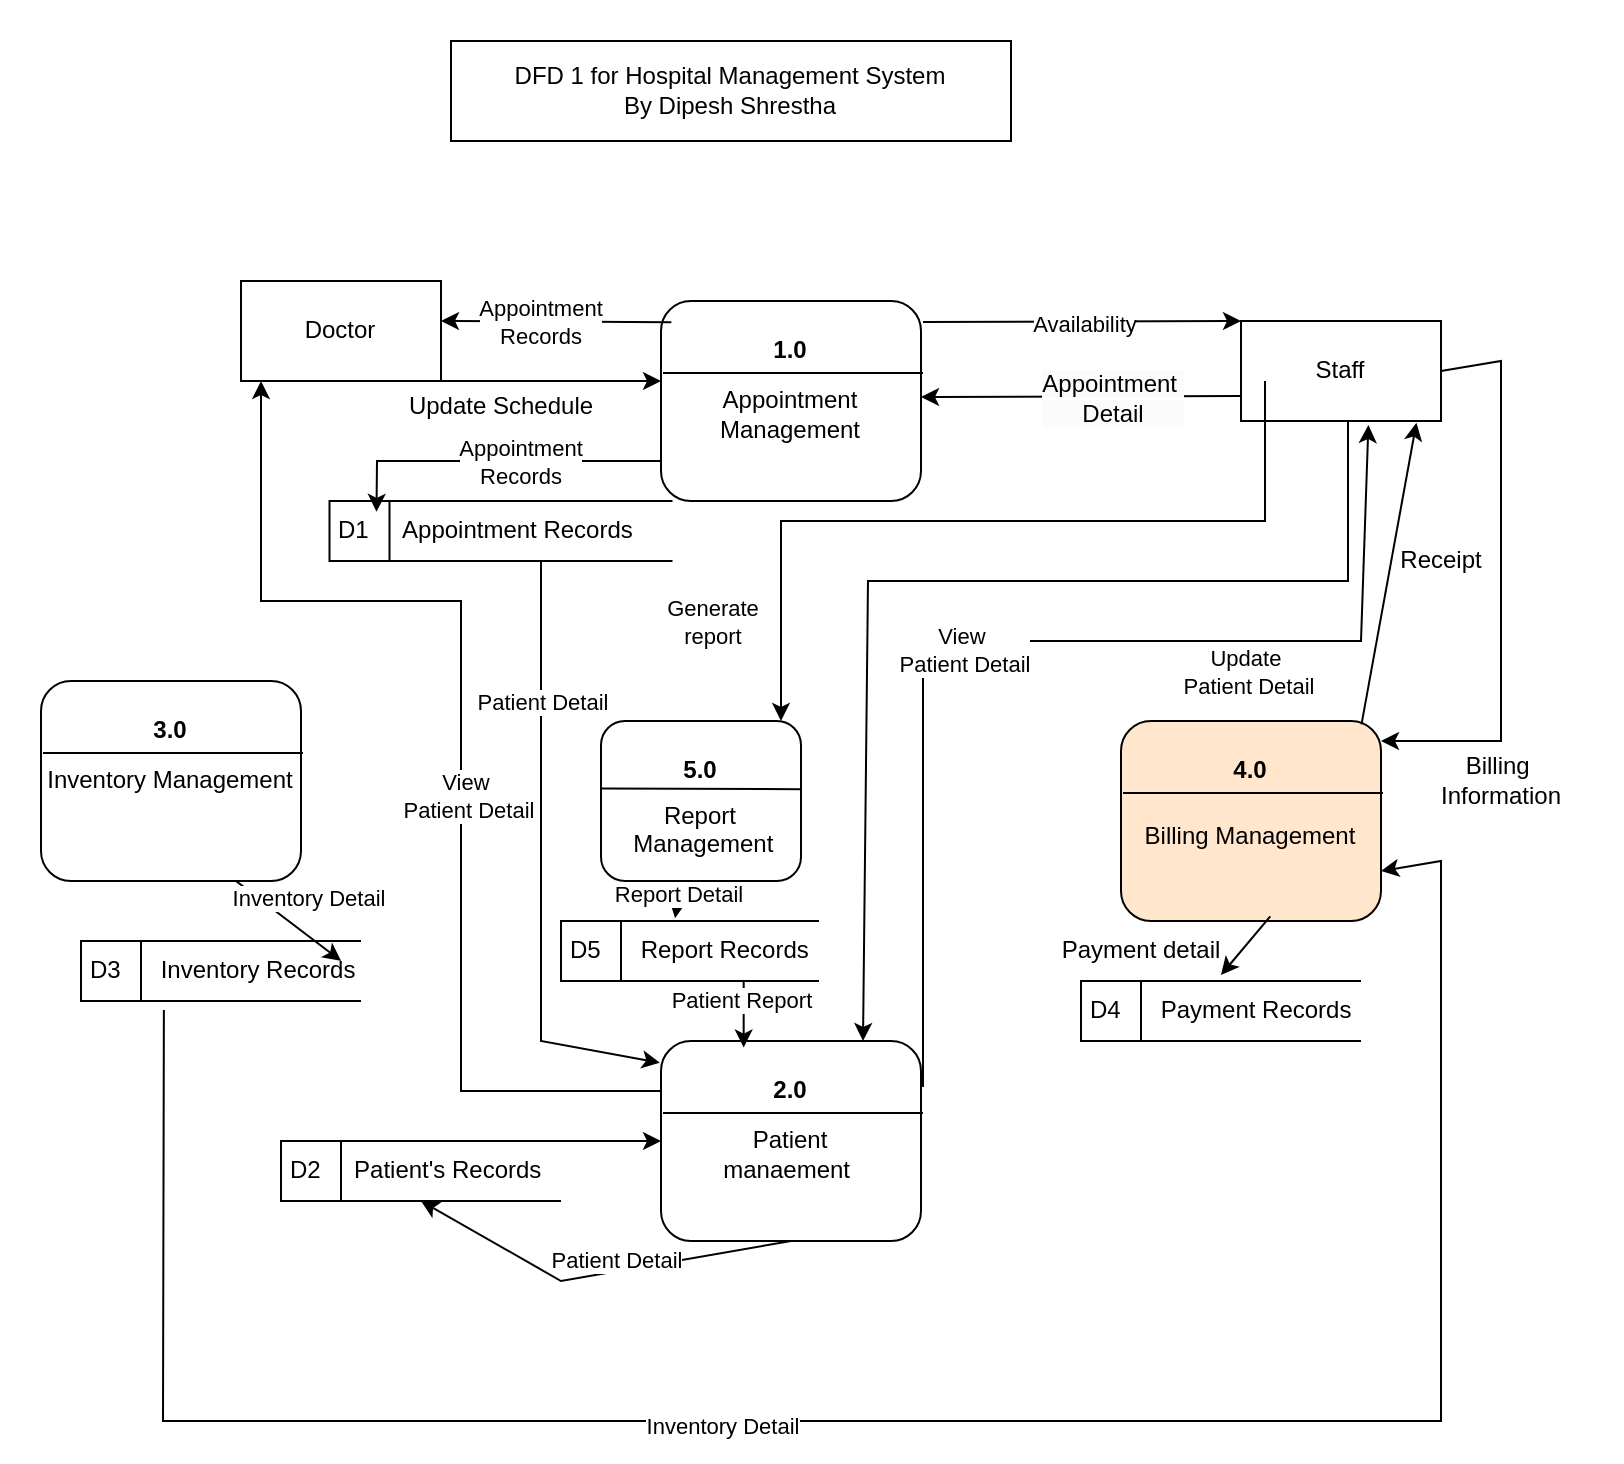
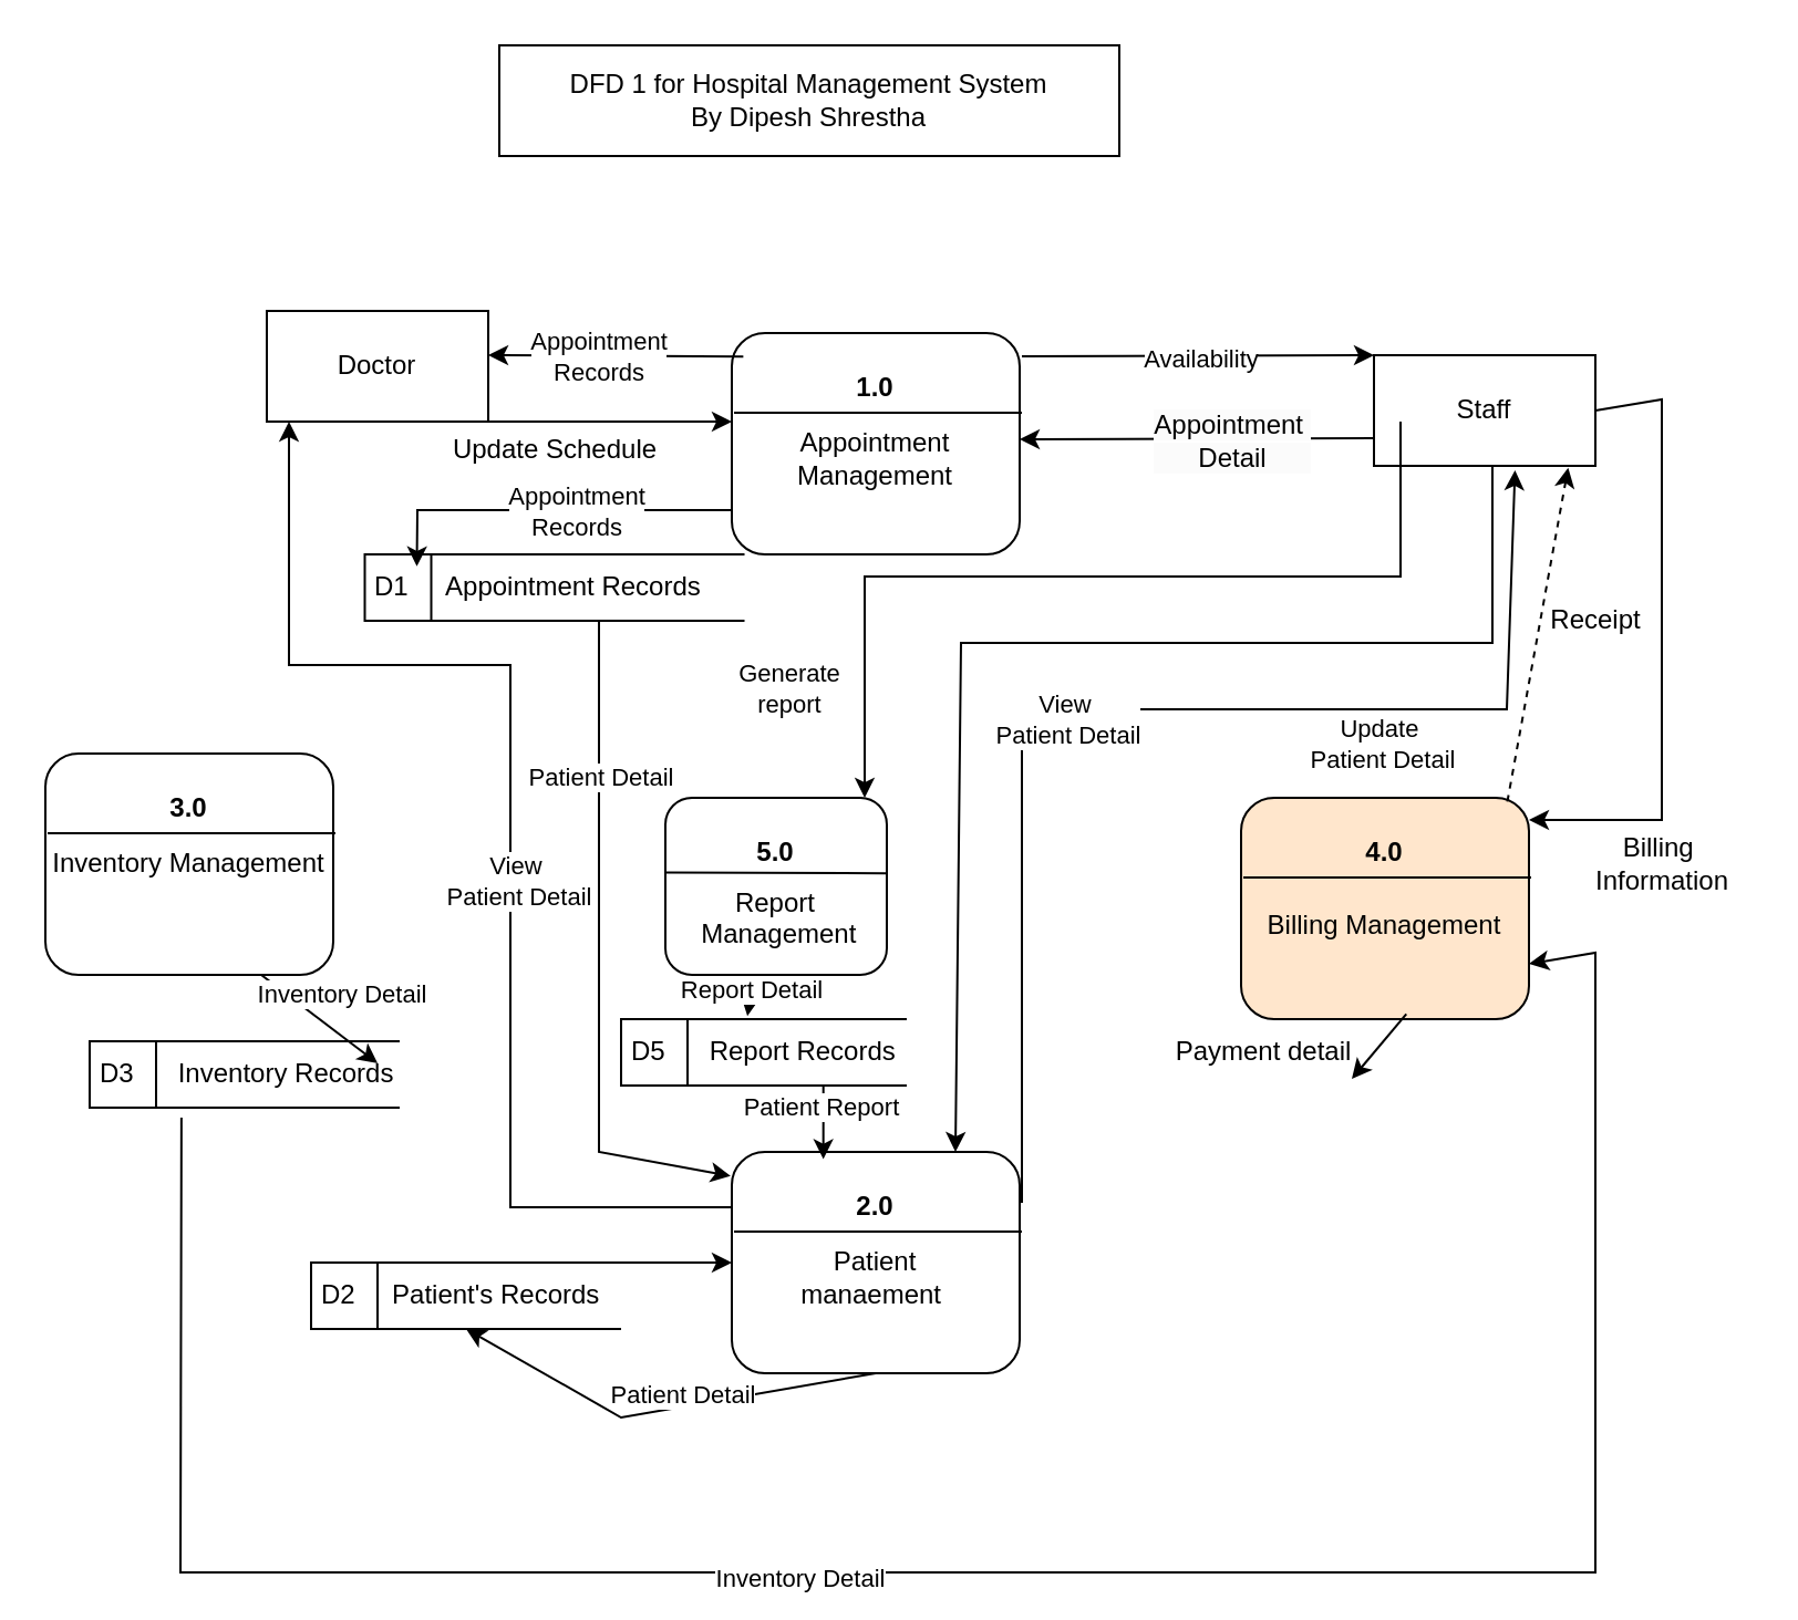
- <mxCell id="54" value="" style="endArrow=classic;html=1;rounded=0;exitX=0.925;exitY=0.017;exitDx=0;exitDy=0;exitPerimeter=0;entryX=0.877;entryY=1.017;entryDx=0;entryDy=0;entryPerimeter=0;" edge="1" parent="1" source="16" target="20"><mxGeometry width="50" height="50" relative="1" as="geometry"><mxPoint x="380" y="440" as="sourcePoint" /><mxPoint x="430" y="390" as="targetPoint" /></mxGeometry></mxCell>
+ <mxCell id="54" value="" style="endArrow=classic;html=1;rounded=0;exitX=0.925;exitY=0.017;exitDx=0;exitDy=0;exitPerimeter=0;entryX=0.877;entryY=1.017;entryDx=0;entryDy=0;entryPerimeter=0;dashed=1;" edge="1" parent="1" source="16" target="20"><mxGeometry width="50" height="50" relative="1" as="geometry"><mxPoint x="380" y="440" as="sourcePoint" /><mxPoint x="430" y="390" as="targetPoint" /></mxGeometry></mxCell>
- <mxCell id="45" value="D4&amp;nbsp; &amp;nbsp; &amp;nbsp; Payment Records" style="html=1;dashed=0;whiteSpace=wrap;shape=mxgraph.dfd.dataStoreID;align=left;spacingLeft=3;points=[[0,0],[0.5,0],[1,0],[0,0.5],[1,0.5],[0,1],[0.5,1],[1,1]];" vertex="1" parent="1"><mxGeometry x="540" y="490" width="140" height="30" as="geometry" /></mxCell>
